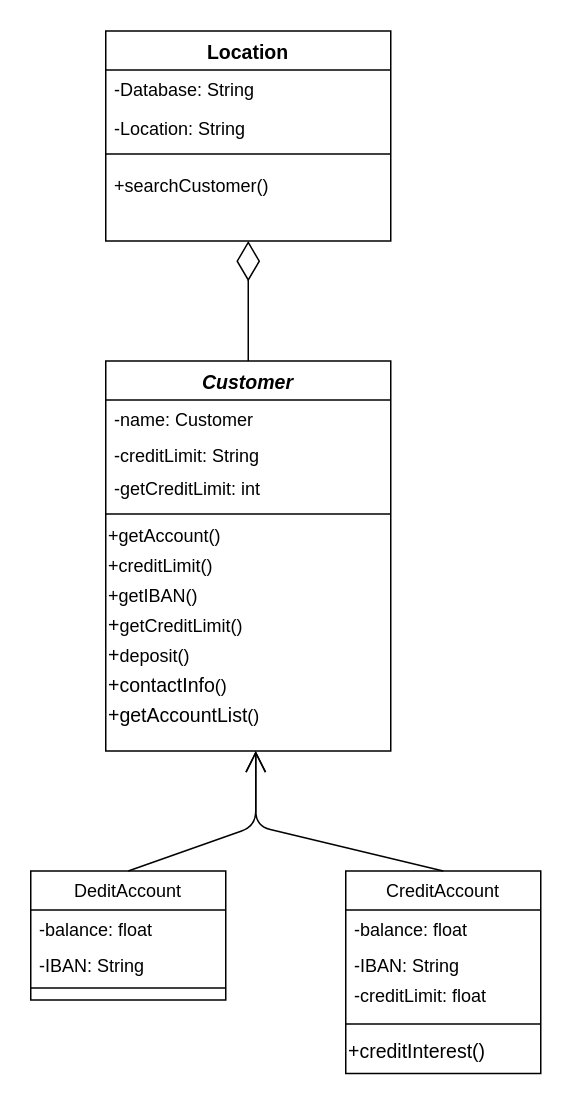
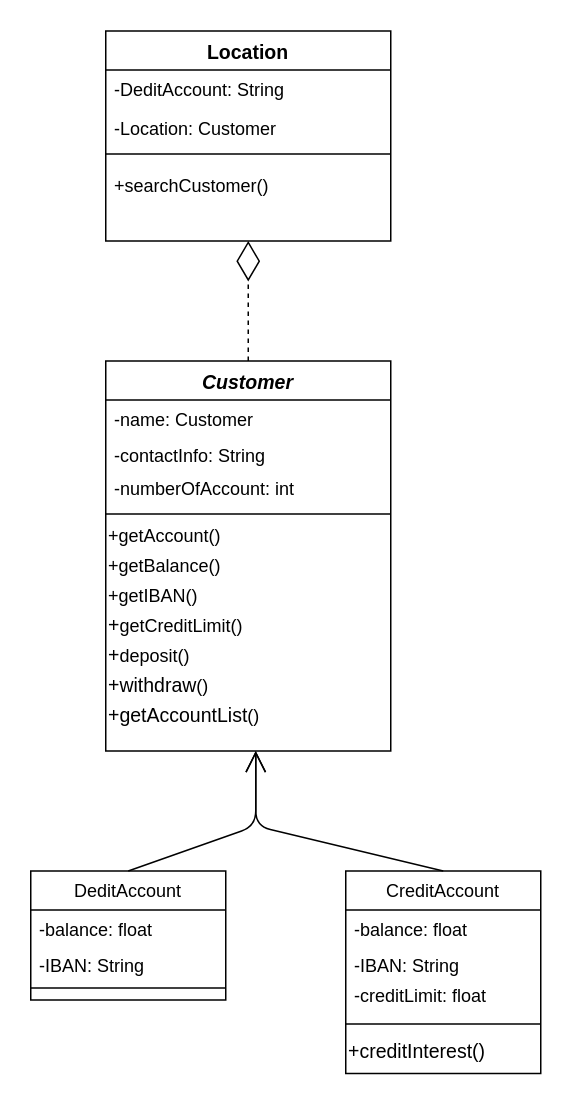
- <mxCell id="21" value="-Database: String" style="text;align=left;verticalAlign=top;spacingLeft=4;spacingRight=4;overflow=hidden;rotatable=0;points=[[0,0.5],[1,0.5]];portConstraint=eastwest;" vertex="1" parent="20"><mxGeometry y="26" width="190" height="26" as="geometry" /></mxCell>
+ <mxCell id="21" value="-DeditAccount: String" style="text;align=left;verticalAlign=top;spacingLeft=4;spacingRight=4;overflow=hidden;rotatable=0;points=[[0,0.5],[1,0.5]];portConstraint=eastwest;" vertex="1" parent="20"><mxGeometry y="26" width="190" height="26" as="geometry" /></mxCell>
- <mxCell id="22" value="-Location: String" style="text;align=left;verticalAlign=top;spacingLeft=4;spacingRight=4;overflow=hidden;rotatable=0;points=[[0,0.5],[1,0.5]];portConstraint=eastwest;rounded=0;shadow=0;html=0;" vertex="1" parent="20"><mxGeometry y="52" width="190" height="26" as="geometry" /></mxCell>
+ <mxCell id="22" value="-Location: Customer" style="text;align=left;verticalAlign=top;spacingLeft=4;spacingRight=4;overflow=hidden;rotatable=0;points=[[0,0.5],[1,0.5]];portConstraint=eastwest;rounded=0;shadow=0;html=0;" vertex="1" parent="20"><mxGeometry y="52" width="190" height="26" as="geometry" /></mxCell>
- <mxCell id="29" value="" style="endArrow=diamondThin;endFill=0;endSize=24;html=1;entryX=0.5;entryY=1;entryDx=0;entryDy=0;exitX=0.5;exitY=0;exitDx=0;exitDy=0;" edge="1" parent="1" source="2" target="20"><mxGeometry width="160" relative="1" as="geometry"><mxPoint x="620" y="200" as="sourcePoint" /><mxPoint x="780" y="200" as="targetPoint" /></mxGeometry></mxCell>
+ <mxCell id="29" value="" style="endArrow=diamondThin;endFill=0;endSize=24;html=1;entryX=0.5;entryY=1;entryDx=0;entryDy=0;exitX=0.5;exitY=0;exitDx=0;exitDy=0;dashed=1;" edge="1" parent="1" source="2" target="20"><mxGeometry width="160" relative="1" as="geometry"><mxPoint x="620" y="200" as="sourcePoint" /><mxPoint x="780" y="200" as="targetPoint" /></mxGeometry></mxCell>
- <mxCell id="4" value="-creditLimit: String" style="text;align=left;verticalAlign=top;spacingLeft=4;spacingRight=4;overflow=hidden;rotatable=0;points=[[0,0.5],[1,0.5]];portConstraint=eastwest;rounded=0;shadow=0;html=0;" parent="2" vertex="1"><mxGeometry y="50" width="190" height="22" as="geometry" /></mxCell>
+ <mxCell id="4" value="-contactInfo: String" style="text;align=left;verticalAlign=top;spacingLeft=4;spacingRight=4;overflow=hidden;rotatable=0;points=[[0,0.5],[1,0.5]];portConstraint=eastwest;rounded=0;shadow=0;html=0;" parent="2" vertex="1"><mxGeometry y="50" width="190" height="22" as="geometry" /></mxCell>
- <mxCell id="5" value="-getCreditLimit: int" style="text;align=left;verticalAlign=top;spacingLeft=4;spacingRight=4;overflow=hidden;rotatable=0;points=[[0,0.5],[1,0.5]];portConstraint=eastwest;rounded=0;shadow=0;html=0;" vertex="1" parent="2"><mxGeometry y="72" width="190" height="26" as="geometry" /></mxCell>
+ <mxCell id="5" value="-numberOfAccount: int" style="text;align=left;verticalAlign=top;spacingLeft=4;spacingRight=4;overflow=hidden;rotatable=0;points=[[0,0.5],[1,0.5]];portConstraint=eastwest;rounded=0;shadow=0;html=0;" vertex="1" parent="2"><mxGeometry y="72" width="190" height="26" as="geometry" /></mxCell>
- <mxCell id="8" value="&lt;span style=&quot;font-size: 12px&quot;&gt;+creditLimit()&lt;/span&gt;" style="text;html=1;align=left;verticalAlign=middle;resizable=0;points=[];autosize=1;fontSize=13;" vertex="1" parent="2"><mxGeometry y="126" width="190" height="20" as="geometry" /></mxCell>
+ <mxCell id="8" value="&lt;span style=&quot;font-size: 12px&quot;&gt;+getBalance()&lt;/span&gt;" style="text;html=1;align=left;verticalAlign=middle;resizable=0;points=[];autosize=1;fontSize=13;" vertex="1" parent="2"><mxGeometry y="126" width="190" height="20" as="geometry" /></mxCell>
- <mxCell id="12" value="+contactInfo&lt;span style=&quot;font-size: 12px&quot;&gt;()&lt;/span&gt;" style="text;html=1;align=left;verticalAlign=middle;resizable=0;points=[];autosize=1;fontSize=13;" vertex="1" parent="2"><mxGeometry y="206" width="190" height="20" as="geometry" /></mxCell>
+ <mxCell id="12" value="+withdraw&lt;span style=&quot;font-size: 12px&quot;&gt;()&lt;/span&gt;" style="text;html=1;align=left;verticalAlign=middle;resizable=0;points=[];autosize=1;fontSize=13;" vertex="1" parent="2"><mxGeometry y="206" width="190" height="20" as="geometry" /></mxCell>
